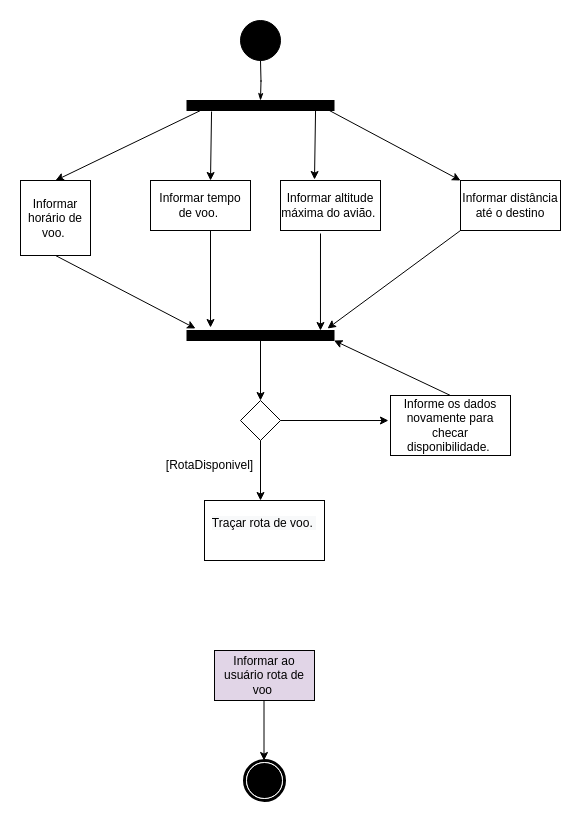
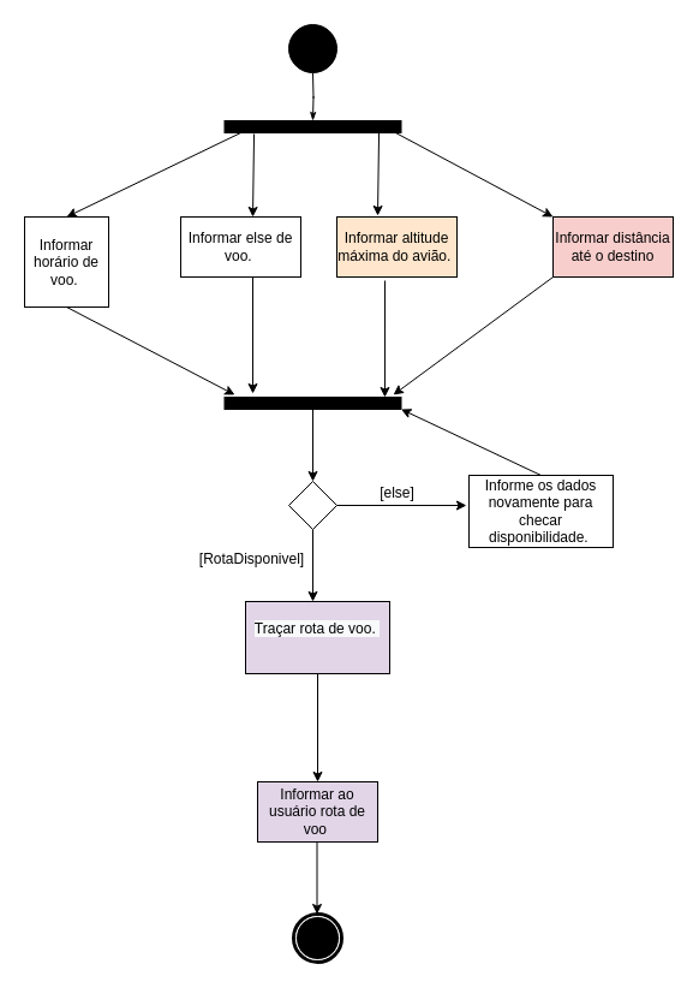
- <mxCell id="4" value="Informar tempo de voo.&amp;nbsp;" style="rounded=0;whiteSpace=wrap;html=1;" vertex="1" parent="1"><mxGeometry x="150" y="180" width="100" height="50" as="geometry" /></mxCell>
+ <mxCell id="4" value="Informar else de voo.&amp;nbsp;" style="rounded=0;whiteSpace=wrap;html=1;" vertex="1" parent="1"><mxGeometry x="150" y="180" width="100" height="50" as="geometry" /></mxCell>
- <mxCell id="7" value="Informar altitude máxima do avião.&amp;nbsp;" style="rounded=0;whiteSpace=wrap;html=1;" vertex="1" parent="1"><mxGeometry x="280" y="180" width="100" height="50" as="geometry" /></mxCell>
+ <mxCell id="7" value="Informar altitude máxima do avião.&amp;nbsp;" style="rounded=0;whiteSpace=wrap;html=1;fillColor=#ffe6cc;" vertex="1" parent="1"><mxGeometry x="280" y="180" width="100" height="50" as="geometry" /></mxCell>
- <mxCell id="8" value="Informar distância até o destino" style="rounded=0;whiteSpace=wrap;html=1;" vertex="1" parent="1"><mxGeometry x="460" y="180" width="100" height="50" as="geometry" /></mxCell>
+ <mxCell id="8" value="Informar distância até o destino" style="rounded=0;whiteSpace=wrap;html=1;fillColor=#f8cecc;" vertex="1" parent="1"><mxGeometry x="460" y="180" width="100" height="50" as="geometry" /></mxCell>
+ <mxCell id="26" value="[else]" style="text;html=1;align=center;verticalAlign=middle;resizable=0;points=[];autosize=1;strokeColor=none;fillColor=none;" vertex="1" parent="1"><mxGeometry x="305" y="395" width="50" height="30" as="geometry" /></mxCell>
- <mxCell id="23" value="&#10;&lt;span style=&quot;color: rgb(0, 0, 0); font-family: Helvetica; font-size: 12px; font-style: normal; font-variant-ligatures: normal; font-variant-caps: normal; font-weight: 400; letter-spacing: normal; orphans: 2; text-align: center; text-indent: 0px; text-transform: none; widows: 2; word-spacing: 0px; -webkit-text-stroke-width: 0px; background-color: rgb(248, 249, 250); text-decoration-thickness: initial; text-decoration-style: initial; text-decoration-color: initial; float: none; display: inline !important;&quot;&gt;Traçar rota de voo.&amp;nbsp;&lt;/span&gt;&#10;&#10;" style="rounded=0;whiteSpace=wrap;html=1;" vertex="1" parent="1"><mxGeometry x="204" y="500" width="120" height="60" as="geometry" /></mxCell>
+ <mxCell id="23" value="&#10;&lt;span style=&quot;color: rgb(0, 0, 0); font-family: Helvetica; font-size: 12px; font-style: normal; font-variant-ligatures: normal; font-variant-caps: normal; font-weight: 400; letter-spacing: normal; orphans: 2; text-align: center; text-indent: 0px; text-transform: none; widows: 2; word-spacing: 0px; -webkit-text-stroke-width: 0px; background-color: rgb(248, 249, 250); text-decoration-thickness: initial; text-decoration-style: initial; text-decoration-color: initial; float: none; display: inline !important;&quot;&gt;Traçar rota de voo.&amp;nbsp;&lt;/span&gt;&#10;&#10;" style="rounded=0;whiteSpace=wrap;html=1;fillColor=#e1d5e7;" vertex="1" parent="1"><mxGeometry x="204" y="500" width="120" height="60" as="geometry" /></mxCell>
+ <mxCell id="29" value="" style="endArrow=classic;html=1;rounded=0;entryX=0.5;entryY=0;entryDx=0;entryDy=0;exitX=0.5;exitY=1;exitDx=0;exitDy=0;" edge="1" parent="1" source="23" target="19"><mxGeometry width="50" height="50" relative="1" as="geometry"><mxPoint x="180" y="580" as="sourcePoint" /><mxPoint x="230" y="530" as="targetPoint" /></mxGeometry></mxCell>
